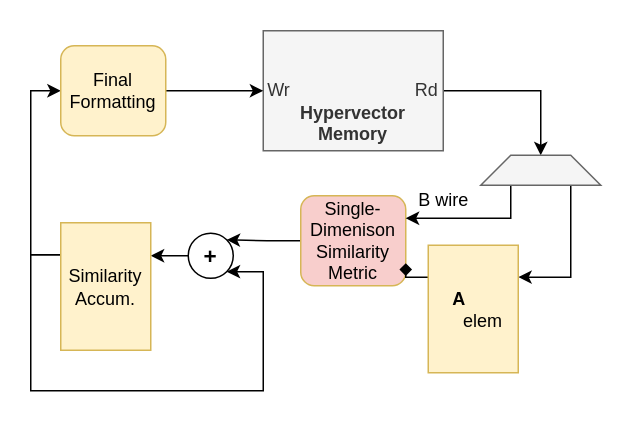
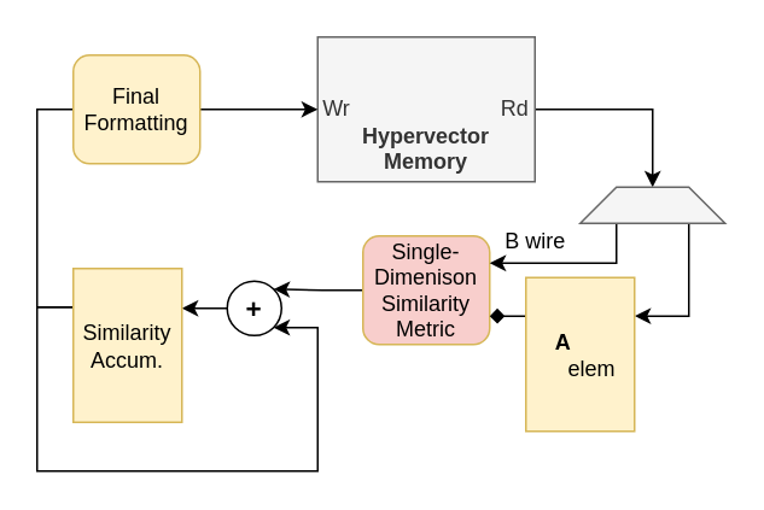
- <mxCell id="15" style="edgeStyle=orthogonalEdgeStyle;rounded=0;orthogonalLoop=1;jettySize=auto;html=1;exitX=0;exitY=0.25;exitDx=0;exitDy=0;entryX=0;entryY=0.5;entryDx=0;entryDy=0;" edge="1" parent="1" source="16" target="18"><mxGeometry relative="1" as="geometry" /></mxCell>
+ <mxCell id="15" style="edgeStyle=orthogonalEdgeStyle;rounded=0;orthogonalLoop=1;jettySize=auto;html=1;exitX=0;exitY=0.25;exitDx=0;exitDy=0;entryX=0;entryY=0.5;entryDx=0;entryDy=0;endArrow=none;" edge="1" parent="1" source="16" target="18"><mxGeometry relative="1" as="geometry" /></mxCell>
- <mxCell id="10" value="&lt;div style=&quot;text-align: left&quot;&gt;&lt;b&gt;&amp;nbsp; A&lt;/b&gt;&lt;/div&gt;&amp;nbsp; &amp;nbsp; elem" style="rounded=0;whiteSpace=wrap;html=1;fillColor=#fff2cc;strokeColor=#d6b656;" parent="1" vertex="1"><mxGeometry x="285" y="163" width="60" height="85" as="geometry" /></mxCell>
+ <mxCell id="10" value="&lt;div style=&quot;text-align: left&quot;&gt;&lt;b&gt;&amp;nbsp; A&lt;/b&gt;&lt;/div&gt;&amp;nbsp; &amp;nbsp; elem" style="rounded=0;whiteSpace=wrap;html=1;fillColor=#fff2cc;strokeColor=#d6b656;" parent="1" vertex="1"><mxGeometry x="290" y="153" width="60" height="85" as="geometry" /></mxCell>
